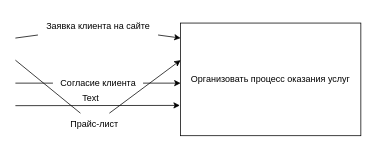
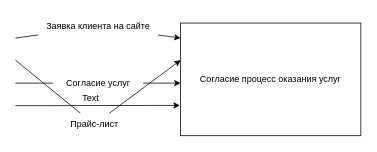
- <mxCell id="2" value="Организовать процесс оказания услуг" style="rounded=0;whiteSpace=wrap;html=1;" vertex="1" parent="1"><mxGeometry x="240" y="30" width="240" height="150" as="geometry" /></mxCell>
+ <mxCell id="2" value="Согласие процесс оказания услуг" style="rounded=0;whiteSpace=wrap;html=1;" vertex="1" parent="1"><mxGeometry x="240" y="30" width="240" height="150" as="geometry" /></mxCell>
- <mxCell id="10" value="Согласие клиента" style="text;html=1;align=center;verticalAlign=middle;resizable=0;points=[];autosize=1;strokeColor=none;fillColor=none;" vertex="1" parent="1"><mxGeometry x="70" y="95" width="120" height="30" as="geometry" /></mxCell>
+ <mxCell id="10" value="Согласие услуг" style="text;html=1;align=center;verticalAlign=middle;resizable=0;points=[];autosize=1;strokeColor=none;fillColor=none;" vertex="1" parent="1"><mxGeometry x="70" y="95" width="120" height="30" as="geometry" /></mxCell>
